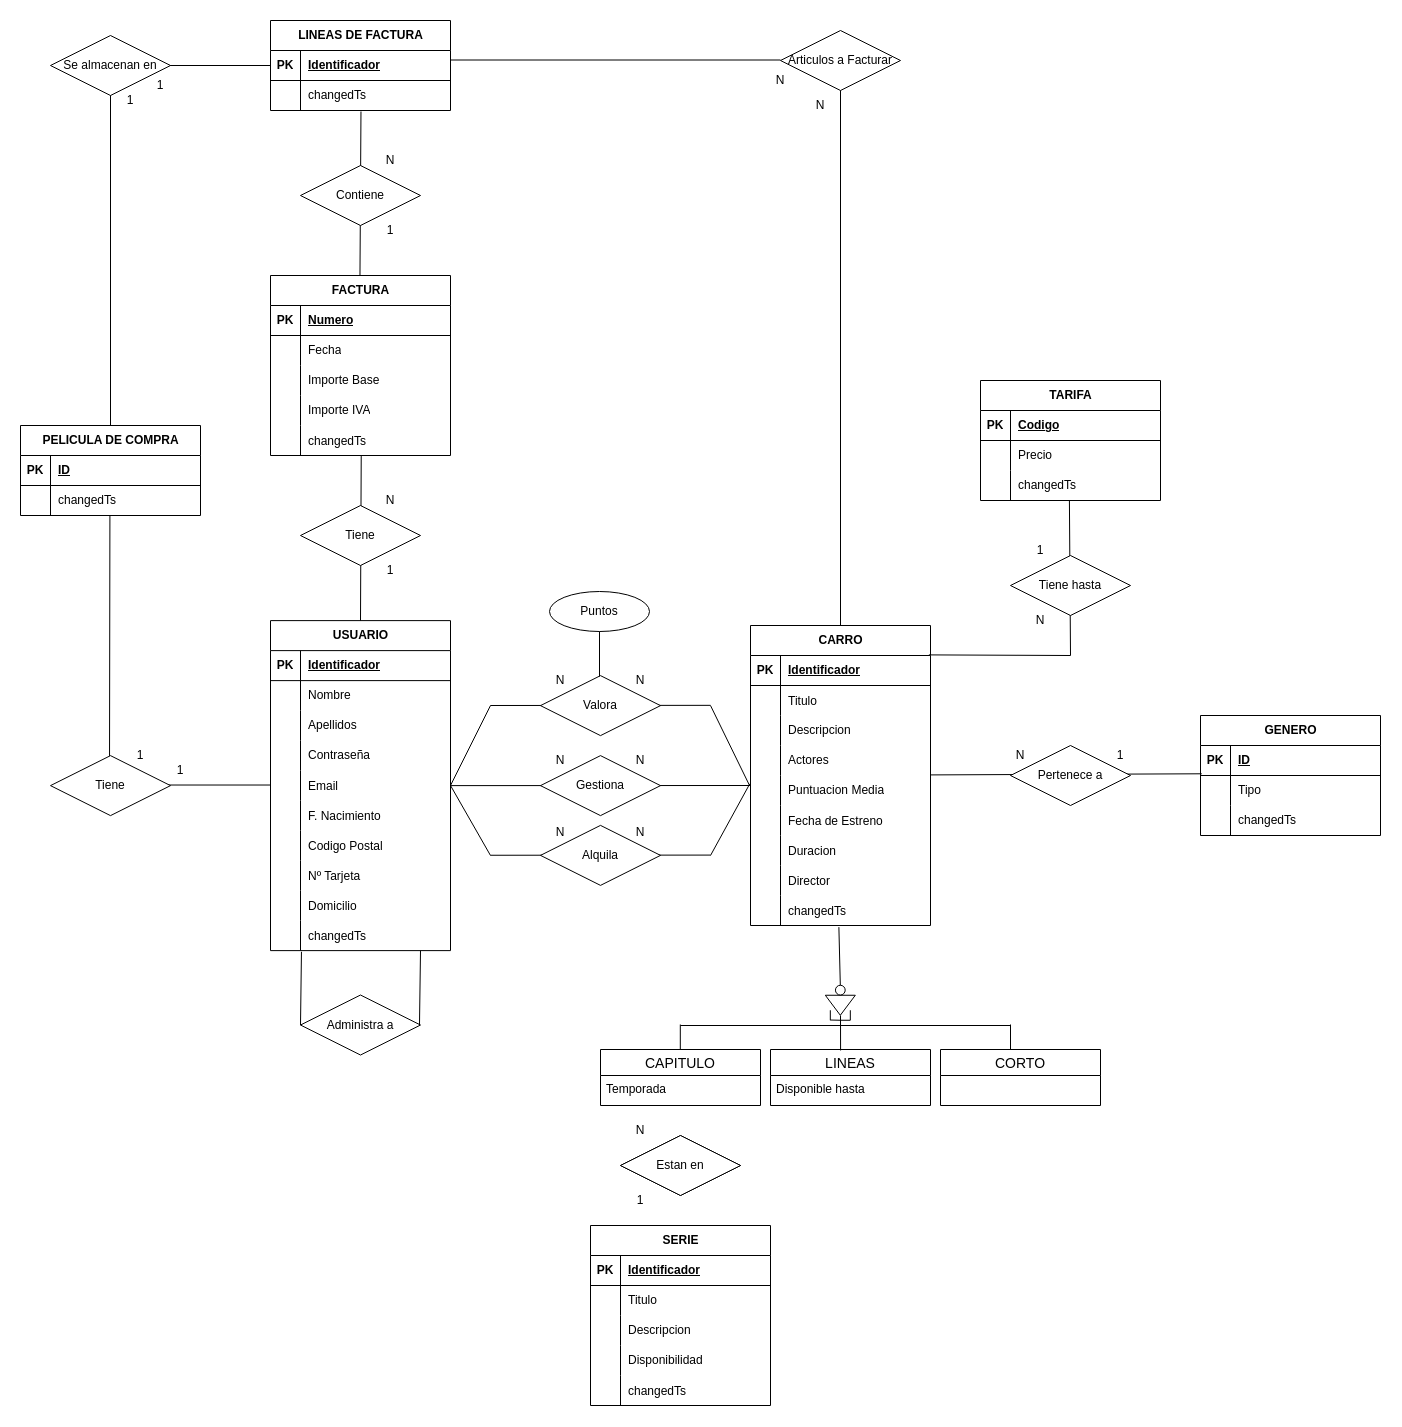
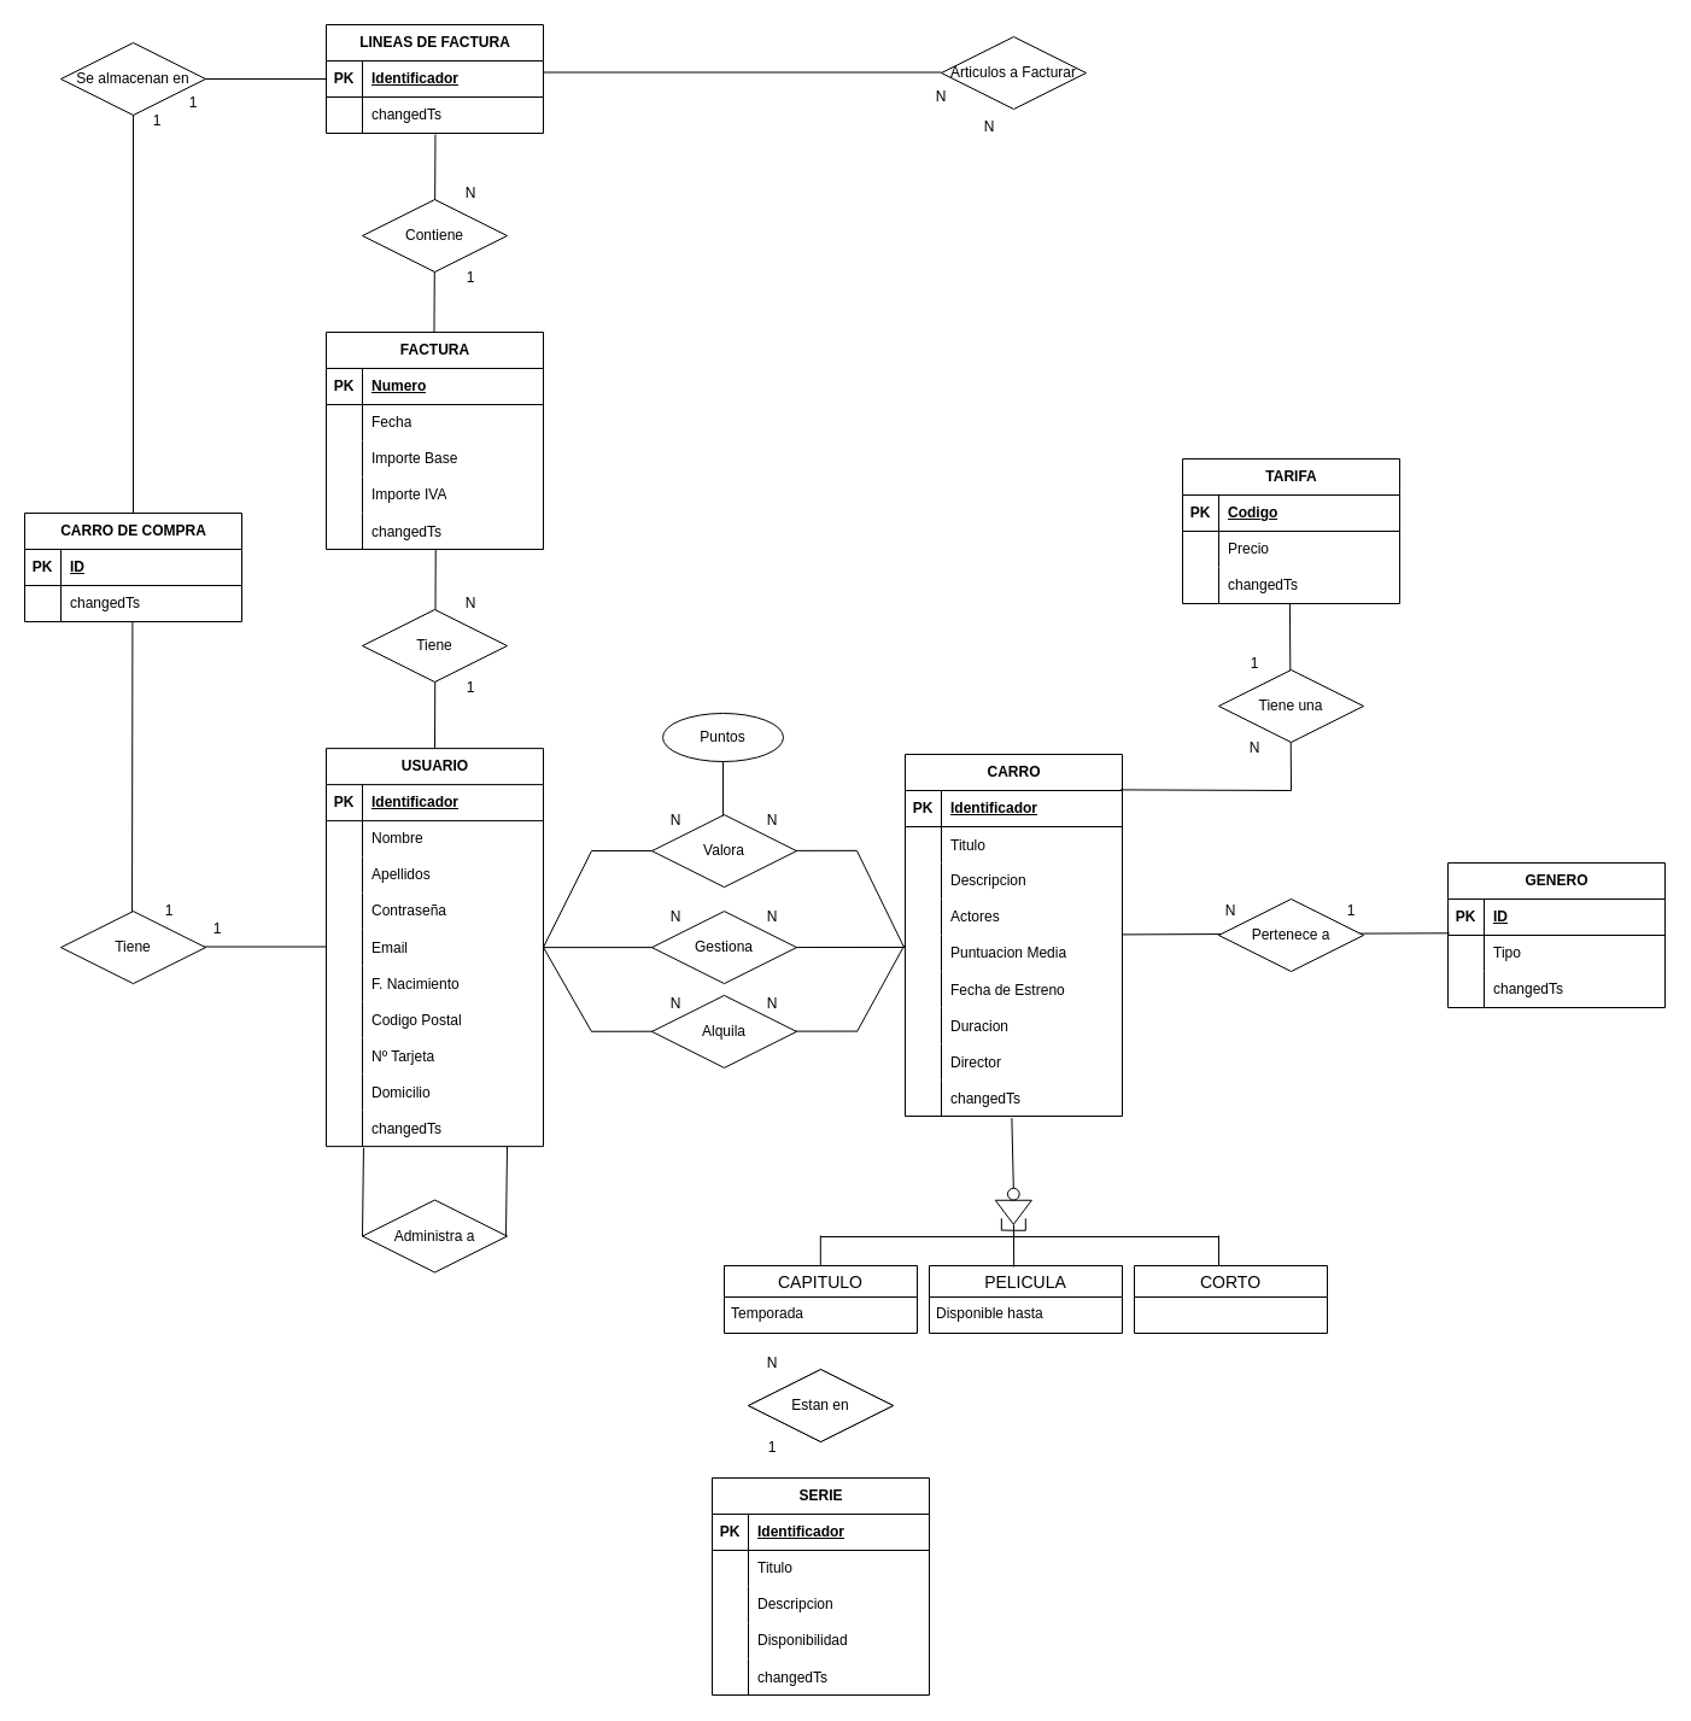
- <mxCell id="183" value="" style="endArrow=none;html=1;rounded=0;exitX=0.5;exitY=1;exitDx=0;exitDy=0;entryX=0.5;entryY=0;entryDx=0;entryDy=0;" parent="1" source="181" target="18" edge="1"><mxGeometry relative="1" as="geometry"><mxPoint x="970" y="250" as="sourcePoint" /><mxPoint x="840" y="615" as="targetPoint" /></mxGeometry></mxCell>
- <mxCell id="113" value="PELICULA DE COMPRA" style="shape=table;startSize=30;container=1;collapsible=1;childLayout=tableLayout;fixedRows=1;rowLines=0;fontStyle=1;align=center;resizeLast=1;html=1;" parent="1" vertex="1"><mxGeometry x="20" y="425" width="180" height="90" as="geometry" /></mxCell>
+ <mxCell id="113" value="CARRO DE COMPRA" style="shape=table;startSize=30;container=1;collapsible=1;childLayout=tableLayout;fixedRows=1;rowLines=0;fontStyle=1;align=center;resizeLast=1;html=1;" parent="1" vertex="1"><mxGeometry x="20" y="425" width="180" height="90" as="geometry" /></mxCell>
- <mxCell id="148" value="Tiene hasta" style="shape=rhombus;perimeter=rhombusPerimeter;whiteSpace=wrap;html=1;align=center;" parent="1" vertex="1"><mxGeometry x="1010" y="555" width="120" height="60" as="geometry" /></mxCell>
+ <mxCell id="148" value="Tiene una" style="shape=rhombus;perimeter=rhombusPerimeter;whiteSpace=wrap;html=1;align=center;" parent="1" vertex="1"><mxGeometry x="1010" y="555" width="120" height="60" as="geometry" /></mxCell>
- <mxCell id="129" value="LINEAS" style="swimlane;fontStyle=0;childLayout=stackLayout;horizontal=1;startSize=26;horizontalStack=0;resizeParent=1;resizeParentMax=0;resizeLast=0;collapsible=1;marginBottom=0;align=center;fontSize=14;" parent="1" vertex="1"><mxGeometry x="770" y="1049" width="160" height="56" as="geometry" /></mxCell>
+ <mxCell id="129" value="PELICULA" style="swimlane;fontStyle=0;childLayout=stackLayout;horizontal=1;startSize=26;horizontalStack=0;resizeParent=1;resizeParentMax=0;resizeLast=0;collapsible=1;marginBottom=0;align=center;fontSize=14;" parent="1" vertex="1"><mxGeometry x="770" y="1049" width="160" height="56" as="geometry" /></mxCell>
